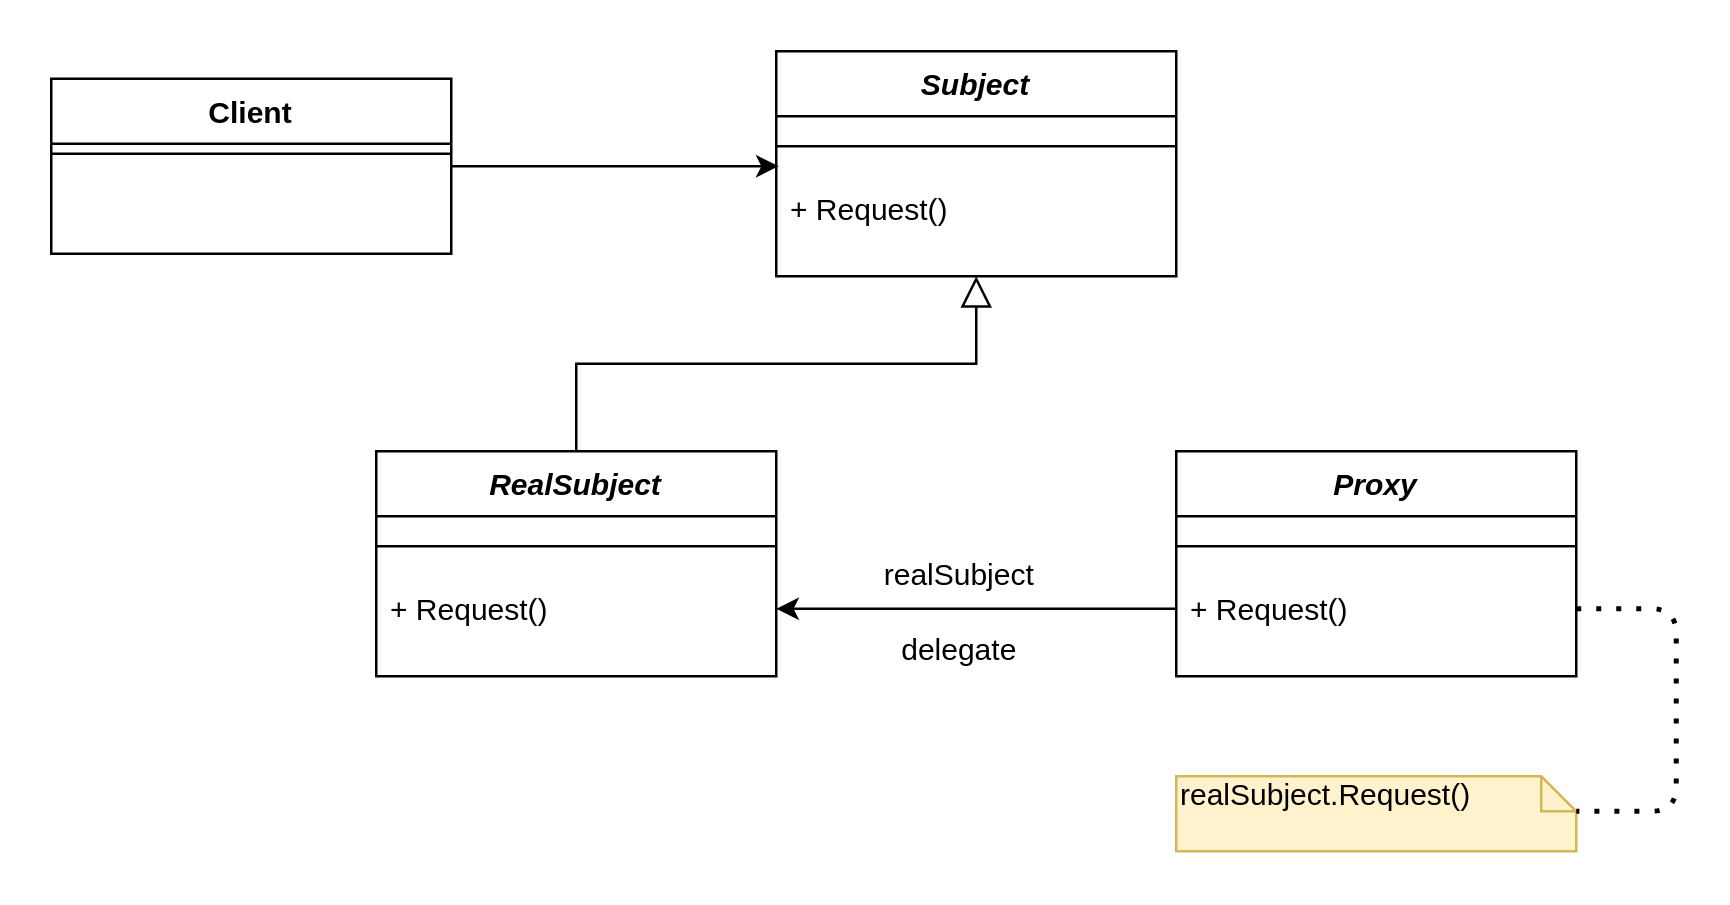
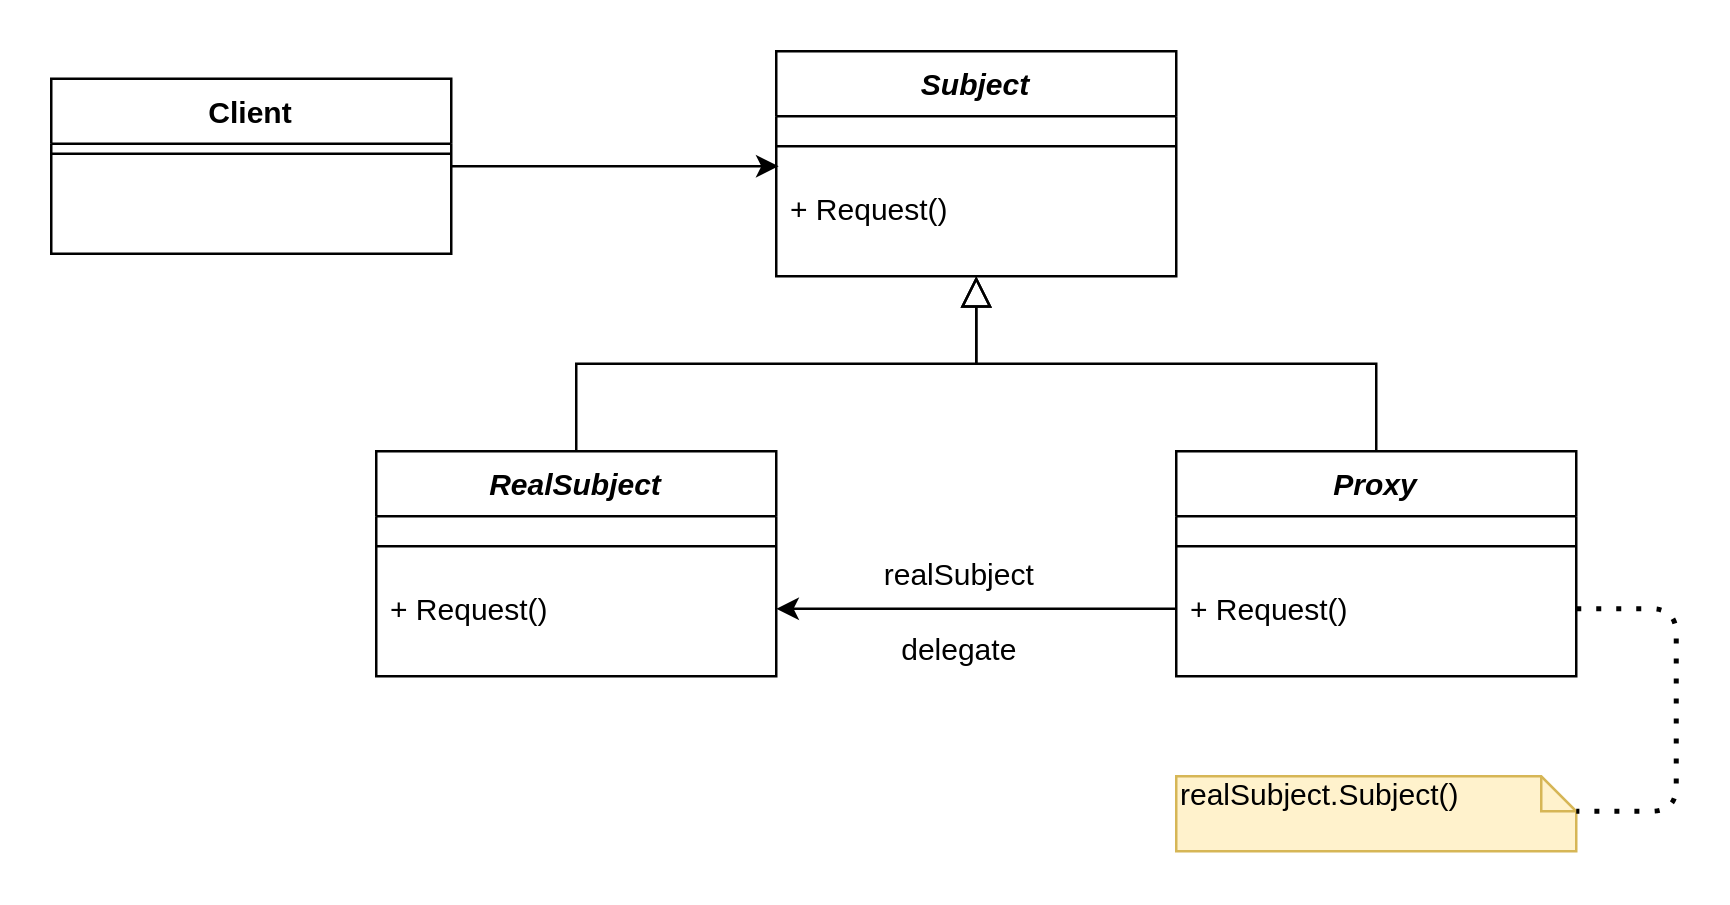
+ <mxCell id="4" value="" style="endArrow=block;endSize=10;endFill=0;shadow=0;strokeWidth=1;rounded=0;edgeStyle=elbowEdgeStyle;elbow=vertical;exitX=0.5;exitY=0;exitDx=0;exitDy=0;entryX=0.5;entryY=1;entryDx=0;entryDy=0;" edge="1" parent="1" source="18" target="10"><mxGeometry width="160" relative="1" as="geometry"><mxPoint x="540" y="90" as="sourcePoint" /><mxPoint x="700" y="20" as="targetPoint" /></mxGeometry></mxCell>
- <mxCell id="7" value="realSubject.Request()" style="shape=note;whiteSpace=wrap;html=1;size=14;verticalAlign=top;align=left;spacingTop=-6;fillColor=#fff2cc;strokeColor=#d6b656;" vertex="1" parent="1"><mxGeometry x="470" y="310" width="160" height="30" as="geometry" /></mxCell>
+ <mxCell id="7" value="realSubject.Subject()" style="shape=note;whiteSpace=wrap;html=1;size=14;verticalAlign=top;align=left;spacingTop=-6;fillColor=#fff2cc;strokeColor=#d6b656;" vertex="1" parent="1"><mxGeometry x="470" y="310" width="160" height="30" as="geometry" /></mxCell>
